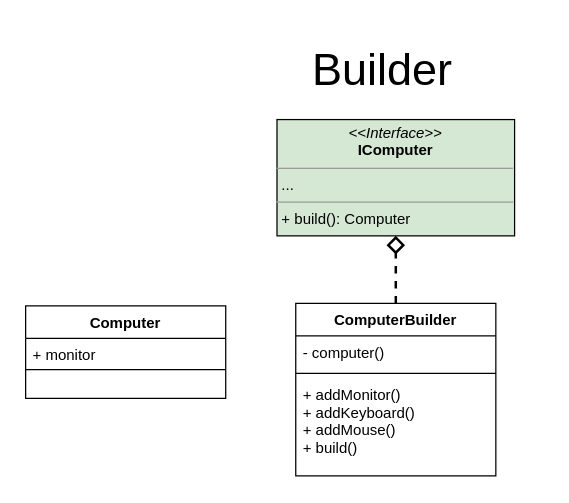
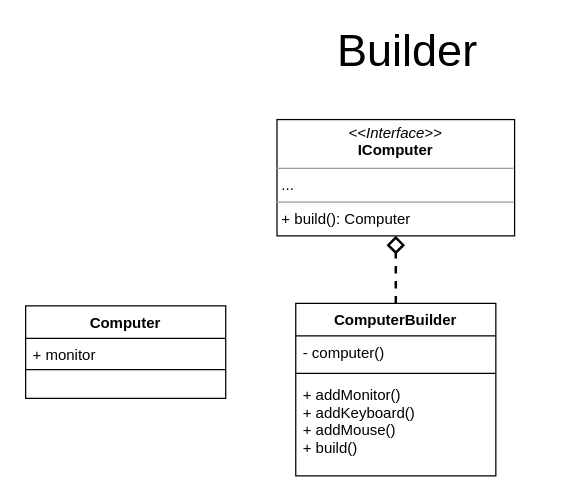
- <mxCell id="2" value="Builder" style="text;html=1;strokeColor=none;fillColor=none;align=center;verticalAlign=middle;whiteSpace=wrap;rounded=0;fontSize=36;fontStyle=0;spacingTop=0;spacingLeft=0;" parent="1" vertex="1"><mxGeometry x="198" y="35" width="215" height="40" as="geometry" /></mxCell>
+ <mxCell id="2" value="Builder" style="text;html=1;strokeColor=none;fillColor=none;align=center;verticalAlign=middle;whiteSpace=wrap;rounded=0;fontSize=36;fontStyle=0;spacingTop=0;spacingLeft=0;" parent="1" vertex="1"><mxGeometry x="218" y="20" width="215" height="40" as="geometry" /></mxCell>
- <mxCell id="3" value="&lt;p style=&quot;margin: 0px ; margin-top: 4px ; text-align: center&quot;&gt;&lt;i&gt;&amp;lt;&amp;lt;Interface&amp;gt;&amp;gt;&lt;/i&gt;&lt;br&gt;&lt;b&gt;IComputer&lt;/b&gt;&lt;/p&gt;&lt;hr size=&quot;1&quot;&gt;&lt;p style=&quot;margin: 0px ; margin-left: 4px&quot;&gt;...&lt;/p&gt;&lt;hr size=&quot;1&quot;&gt;&lt;p style=&quot;margin: 0px ; margin-left: 4px&quot;&gt;+ build(): Computer&lt;br&gt;&lt;br&gt;&lt;/p&gt;" style="verticalAlign=top;align=left;overflow=fill;fontSize=12;fontFamily=Helvetica;html=1;fillColor=#d5e8d4;" parent="1" vertex="1"><mxGeometry x="221" y="95" width="190" height="93" as="geometry" /></mxCell>
+ <mxCell id="3" value="&lt;p style=&quot;margin: 0px ; margin-top: 4px ; text-align: center&quot;&gt;&lt;i&gt;&amp;lt;&amp;lt;Interface&amp;gt;&amp;gt;&lt;/i&gt;&lt;br&gt;&lt;b&gt;IComputer&lt;/b&gt;&lt;/p&gt;&lt;hr size=&quot;1&quot;&gt;&lt;p style=&quot;margin: 0px ; margin-left: 4px&quot;&gt;...&lt;/p&gt;&lt;hr size=&quot;1&quot;&gt;&lt;p style=&quot;margin: 0px ; margin-left: 4px&quot;&gt;+ build(): Computer&lt;br&gt;&lt;br&gt;&lt;/p&gt;" style="verticalAlign=top;align=left;overflow=fill;fontSize=12;fontFamily=Helvetica;html=1;" parent="1" vertex="1"><mxGeometry x="221" y="95" width="190" height="93" as="geometry" /></mxCell>
